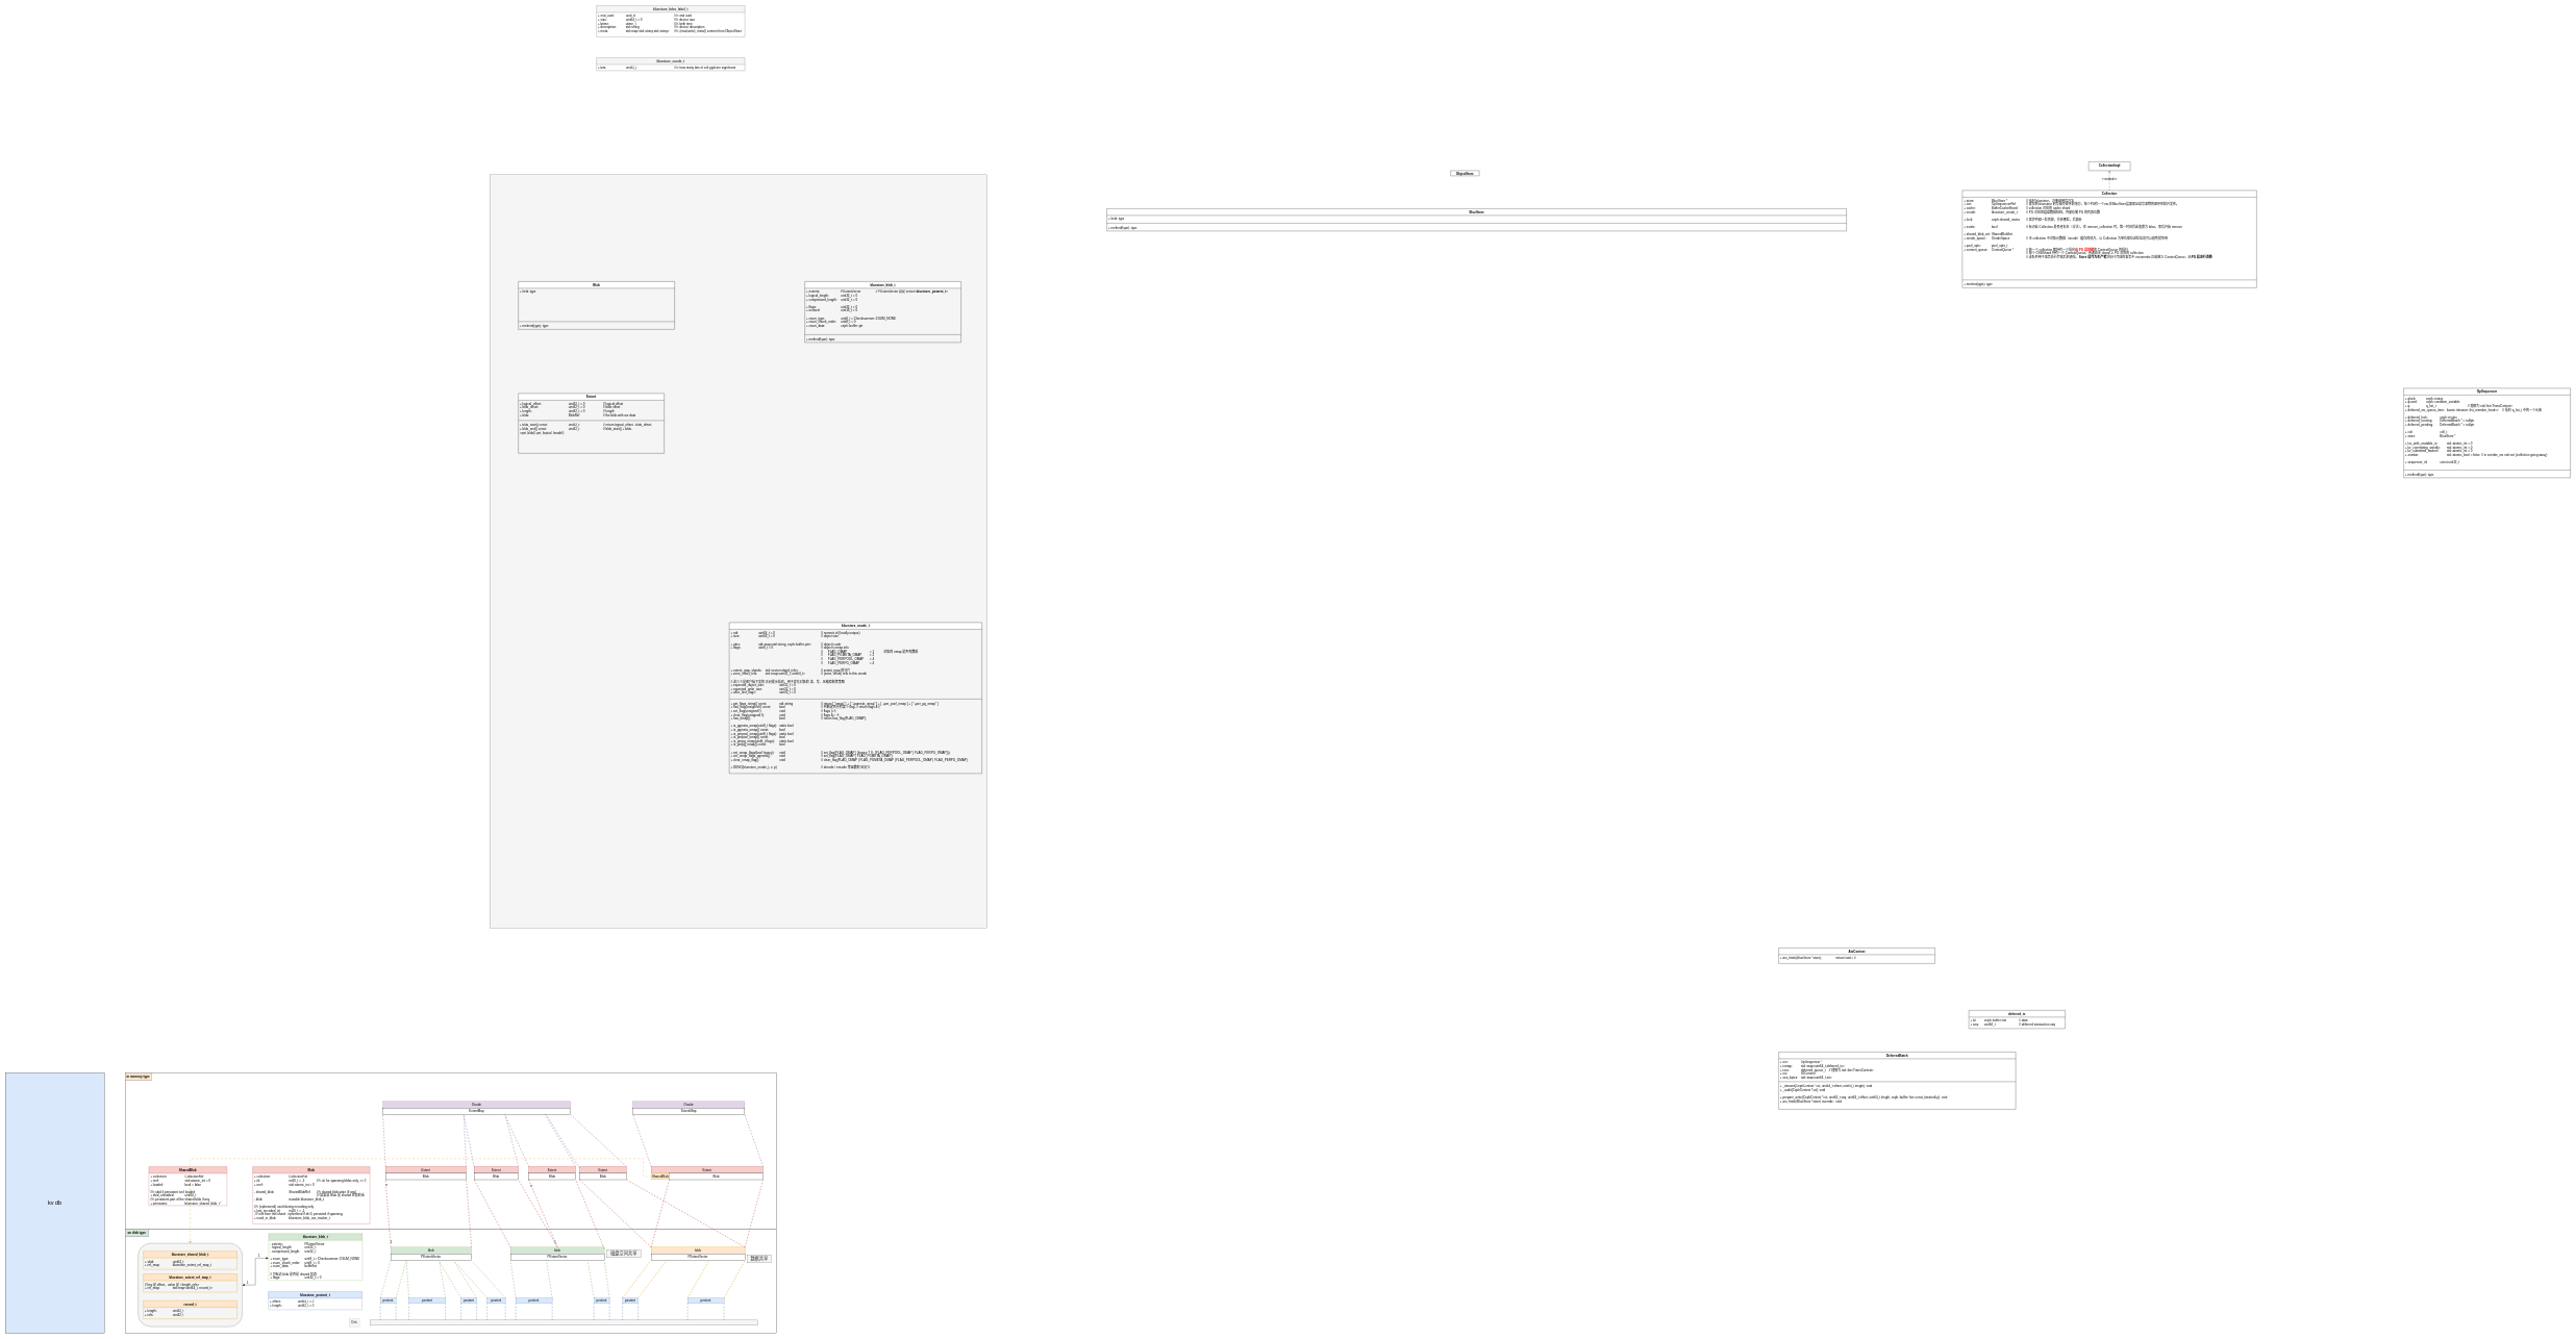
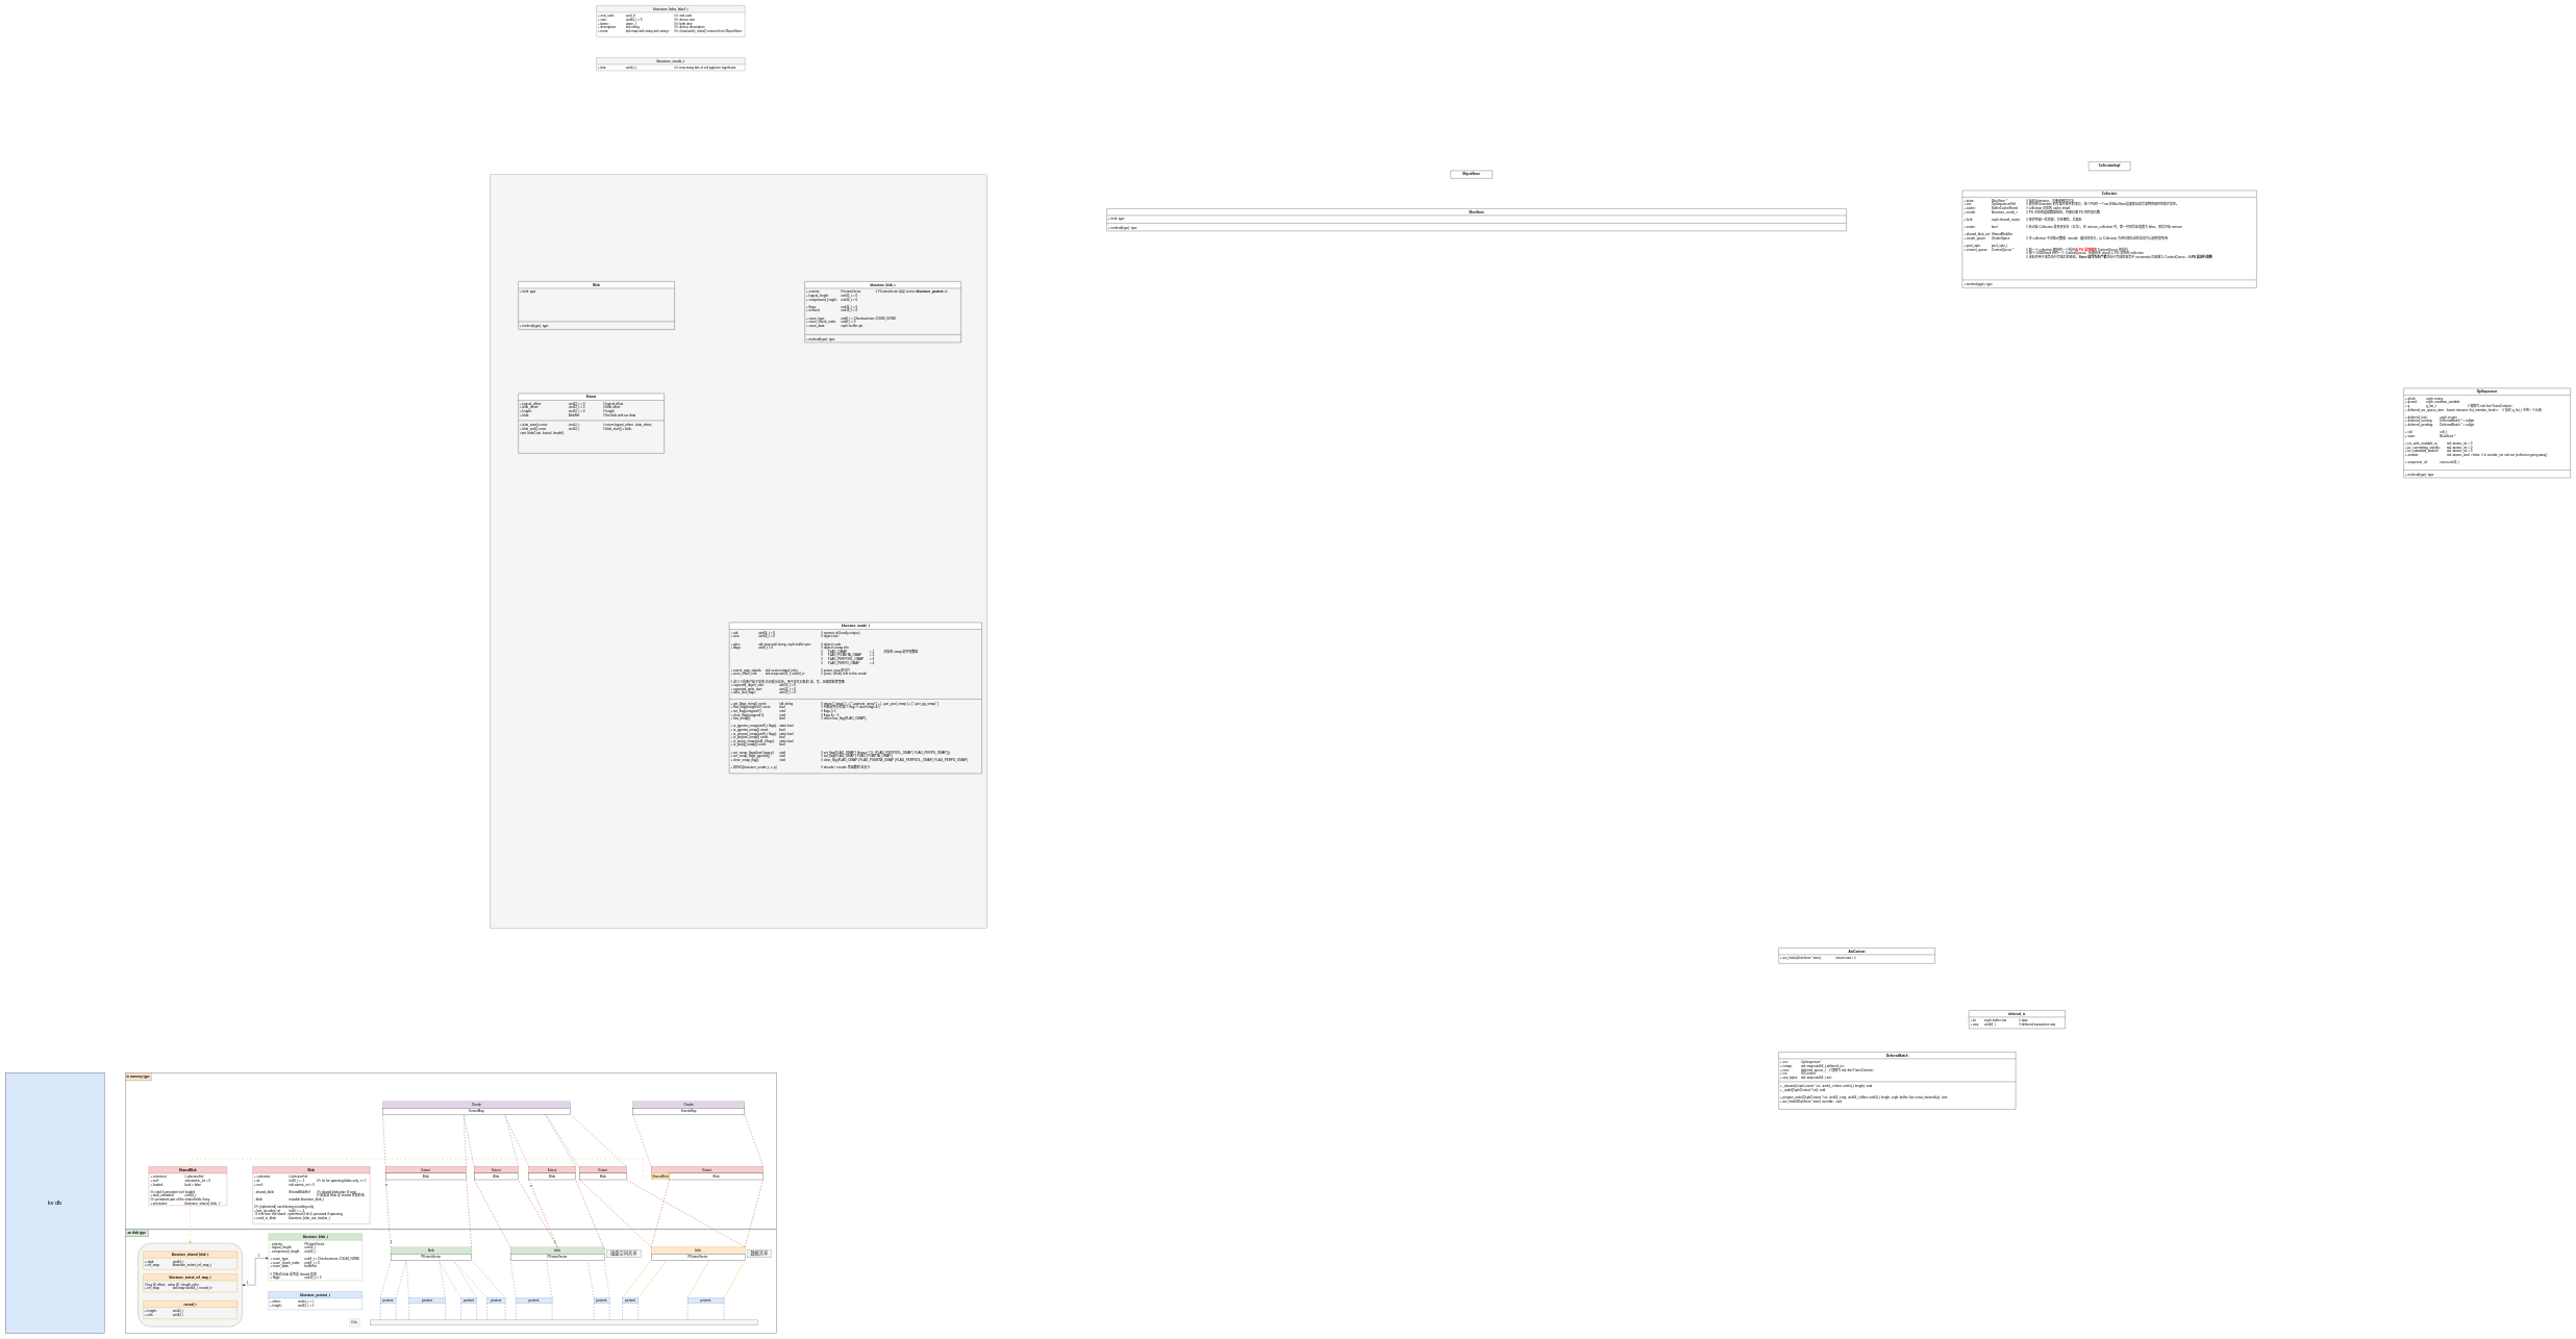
- <mxCell id="13" value="ObjectStore" style="swimlane;fontStyle=1;align=center;verticalAlign=top;childLayout=stackLayout;horizontal=1;startSize=60;horizontalStack=0;resizeParent=1;resizeParentMax=0;resizeLast=0;collapsible=1;marginBottom=0;whiteSpace=wrap;html=1;" parent="1" vertex="1"><mxGeometry x="5570" y="654" width="110" height="20" as="geometry" /></mxCell>
+ <mxCell id="13" value="ObjectStore" style="swimlane;fontStyle=1;align=center;verticalAlign=top;childLayout=stackLayout;horizontal=1;startSize=60;horizontalStack=0;resizeParent=1;resizeParentMax=0;resizeLast=0;collapsible=1;marginBottom=0;whiteSpace=wrap;html=1;" parent="1" vertex="1"><mxGeometry x="5570" y="654" width="160" height="30" as="geometry" /></mxCell>
- <mxCell id="8" value="&amp;lt;&amp;lt;extend&amp;gt;&amp;gt;" style="html=1;verticalAlign=bottom;labelBackgroundColor=none;endArrow=open;endFill=0;dashed=1;rounded=0;entryX=0.5;entryY=1;entryDx=0;entryDy=0;exitX=0.5;exitY=0;exitDx=0;exitDy=0;" parent="1" source="4" target="3" edge="1"><mxGeometry x="-0.13" width="160" relative="1" as="geometry"><mxPoint x="8060" y="650" as="sourcePoint" /><mxPoint x="8220" y="650" as="targetPoint" /><mxPoint as="offset" /></mxGeometry></mxCell>
- <mxCell id="112" value="&lt;font style=&quot;font-size: 17px;&quot;&gt;数据共享&lt;/font&gt;" style="text;html=1;align=center;verticalAlign=middle;resizable=0;points=[];autosize=1;fillColor=#f5f5f5;fontColor=#333333;strokeColor=#666666;" vertex="1" parent="47"><mxGeometry x="2390" y="100" width="90" height="30" as="geometry" /></mxCell>
+ <mxCell id="112" value="&lt;font style=&quot;font-size: 17px;&quot;&gt;数据共享&lt;/font&gt;" style="text;html=1;align=center;verticalAlign=middle;resizable=0;points=[];autosize=1;fillColor=#f5f5f5;fontColor=#333333;strokeColor=#666666;" vertex="1" parent="47"><mxGeometry x="2390" y="80" width="90" height="30" as="geometry" /></mxCell>
